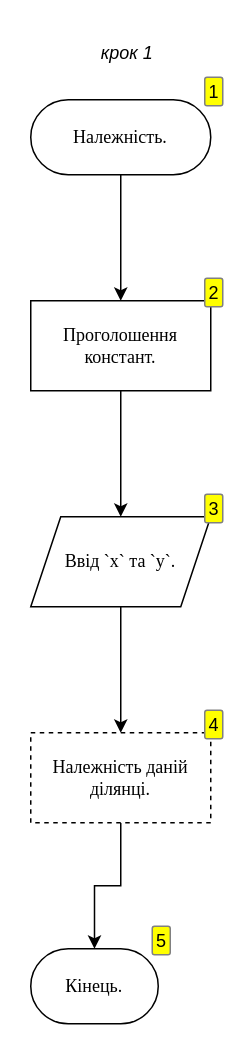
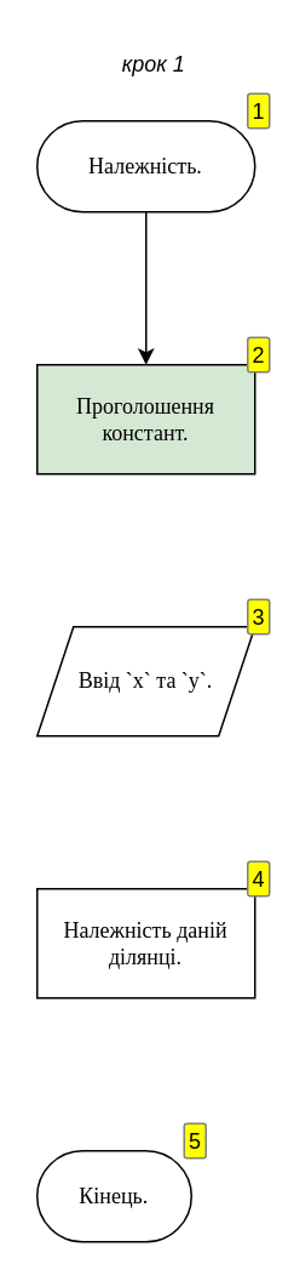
- <mxCell id="5" value="Проголошення констант." style="whiteSpace=wrap;html=1;fontFamily=Times New Roman;enumerate=1;enumerateValue=2;treeMoving=0;" vertex="1" parent="1"><mxGeometry x="20" y="200" width="120" height="60" as="geometry" /></mxCell>
+ <mxCell id="5" value="Проголошення констант." style="whiteSpace=wrap;html=1;fontFamily=Times New Roman;enumerate=1;enumerateValue=2;treeMoving=0;fillColor=#d5e8d4;" vertex="1" parent="1"><mxGeometry x="20" y="200" width="120" height="60" as="geometry" /></mxCell>
- <mxCell id="4" style="edgeStyle=orthogonalEdgeStyle;rounded=0;orthogonalLoop=1;jettySize=auto;html=1;exitX=0.5;exitY=1;exitDx=0;exitDy=0;entryX=0.5;entryY=0;entryDx=0;entryDy=0;" edge="1" parent="1" source="5" target="7"><mxGeometry relative="1" as="geometry" /></mxCell>
- <mxCell id="6" value="" style="edgeStyle=orthogonalEdgeStyle;rounded=0;orthogonalLoop=1;jettySize=auto;html=1;fontFamily=Times New Roman;" edge="1" parent="1" source="7" target="9"><mxGeometry relative="1" as="geometry" /></mxCell>
- <mxCell id="9" value="Належність даній ділянці." style="whiteSpace=wrap;html=1;fontFamily=Times New Roman;enumerate=1;enumerateValue=4;dashed=1;" vertex="1" parent="1"><mxGeometry x="20" y="488" width="120" height="60" as="geometry" /></mxCell>
+ <mxCell id="9" value="Належність даній ділянці." style="whiteSpace=wrap;html=1;fontFamily=Times New Roman;enumerate=1;enumerateValue=4;" vertex="1" parent="1"><mxGeometry x="20" y="488" width="120" height="60" as="geometry" /></mxCell>
- <mxCell id="8" style="edgeStyle=orthogonalEdgeStyle;rounded=0;orthogonalLoop=1;jettySize=auto;html=1;exitX=0.5;exitY=1;exitDx=0;exitDy=0;entryX=0.5;entryY=0;entryDx=0;entryDy=0;fontFamily=Times New Roman;" edge="1" parent="1" source="9" target="10"><mxGeometry relative="1" as="geometry" /></mxCell>
